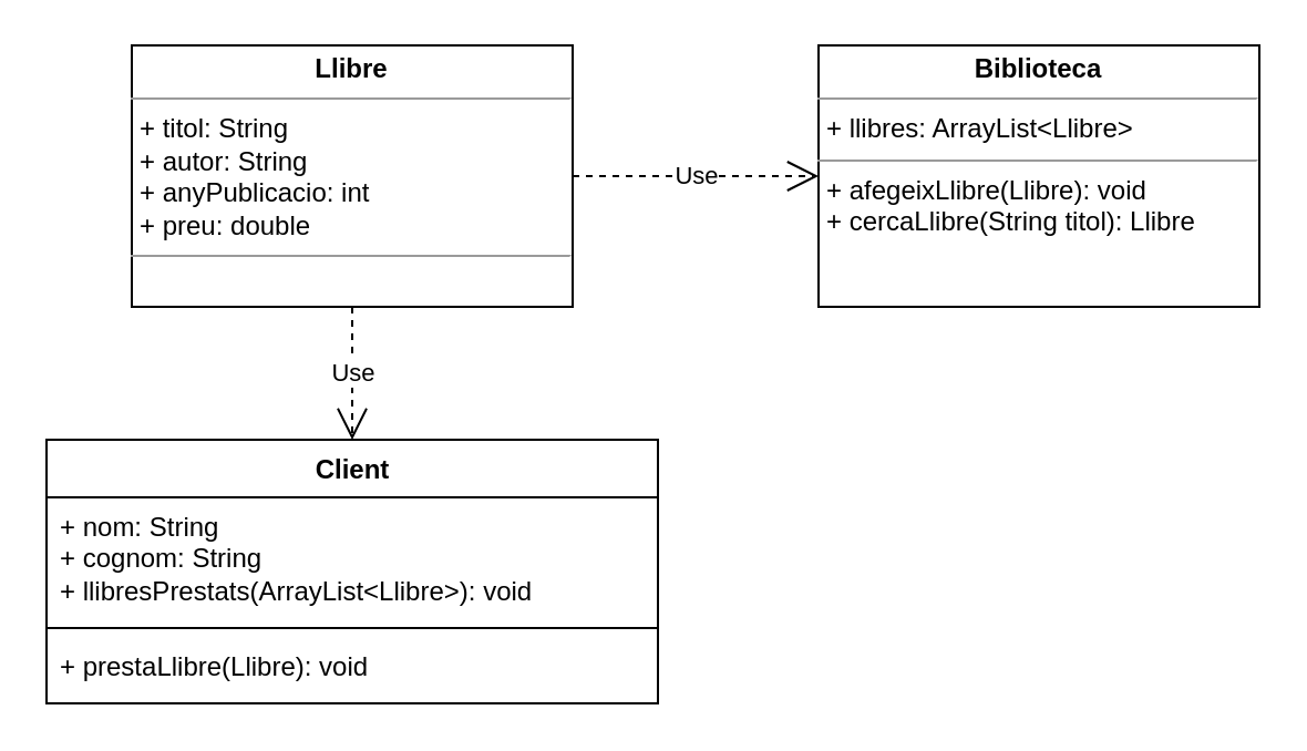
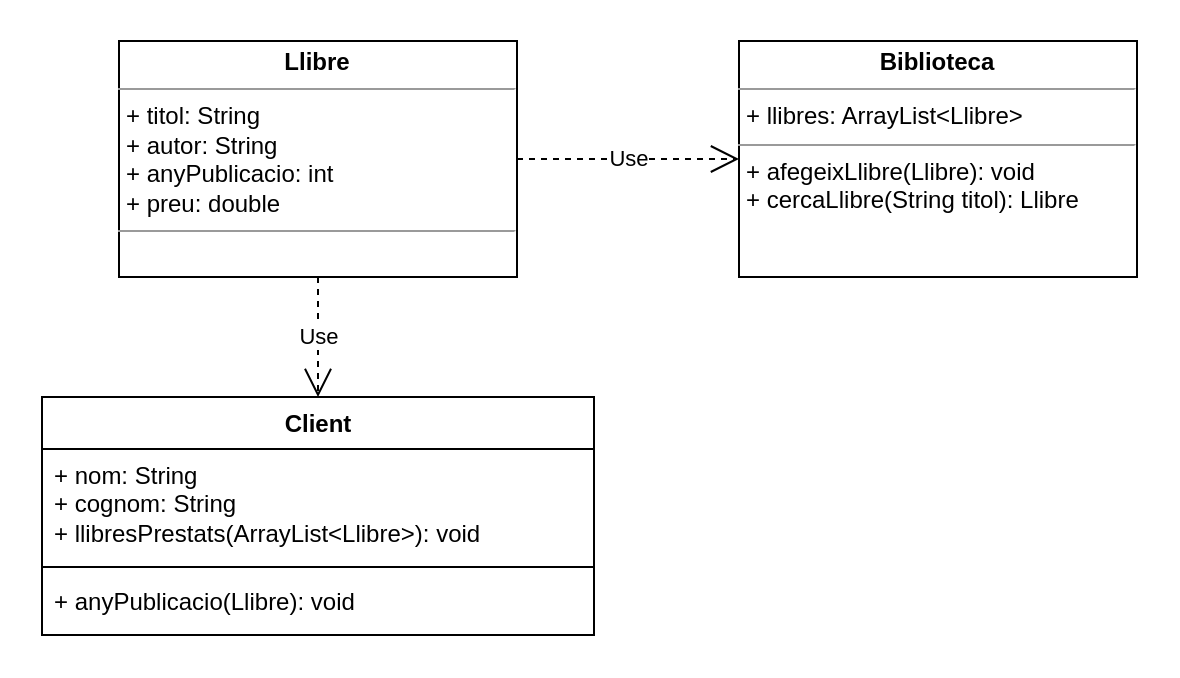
- <mxCell id="5" value="+ prestaLlibre(Llibre): void" style="text;strokeColor=none;fillColor=none;align=left;verticalAlign=top;spacingLeft=4;spacingRight=4;overflow=hidden;rotatable=0;points=[[0,0.5],[1,0.5]];portConstraint=eastwest;whiteSpace=wrap;html=1;" parent="2" vertex="1"><mxGeometry y="89" width="276" height="30" as="geometry" /></mxCell>
+ <mxCell id="5" value="+ anyPublicacio(Llibre): void" style="text;strokeColor=none;fillColor=none;align=left;verticalAlign=top;spacingLeft=4;spacingRight=4;overflow=hidden;rotatable=0;points=[[0,0.5],[1,0.5]];portConstraint=eastwest;whiteSpace=wrap;html=1;" parent="2" vertex="1"><mxGeometry y="89" width="276" height="30" as="geometry" /></mxCell>
